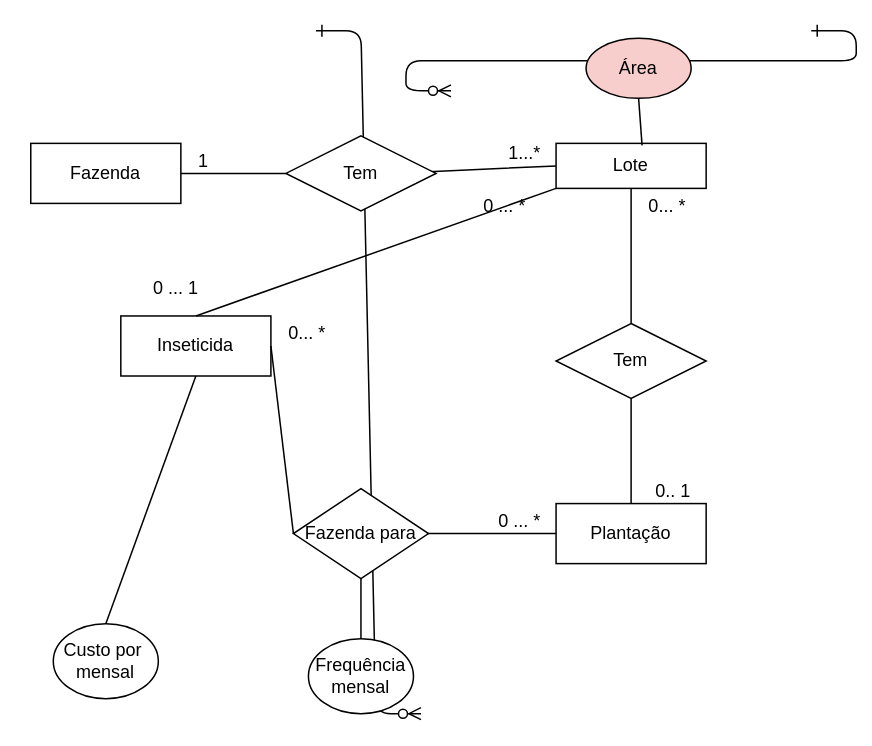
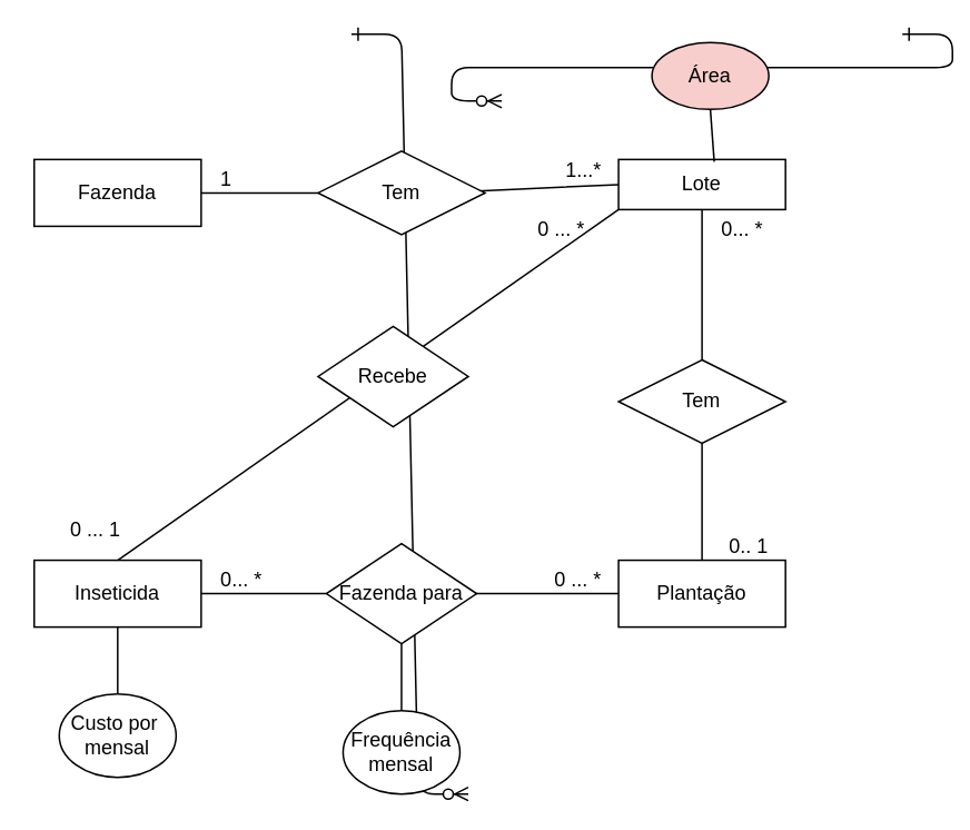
+ <mxCell id="26" value="Recebe" style="shape=rhombus;perimeter=rhombusPerimeter;whiteSpace=wrap;html=1;align=center;" vertex="1" parent="1"><mxGeometry x="190" y="195" width="90" height="60" as="geometry" /></mxCell>
- <mxCell id="17" value="Inseticida" style="whiteSpace=wrap;html=1;align=center;" vertex="1" parent="1"><mxGeometry x="80" y="210" width="100" height="40" as="geometry" /></mxCell>
+ <mxCell id="17" value="Inseticida" style="whiteSpace=wrap;html=1;align=center;" vertex="1" parent="1"><mxGeometry x="20" y="335" width="100" height="40" as="geometry" /></mxCell>
